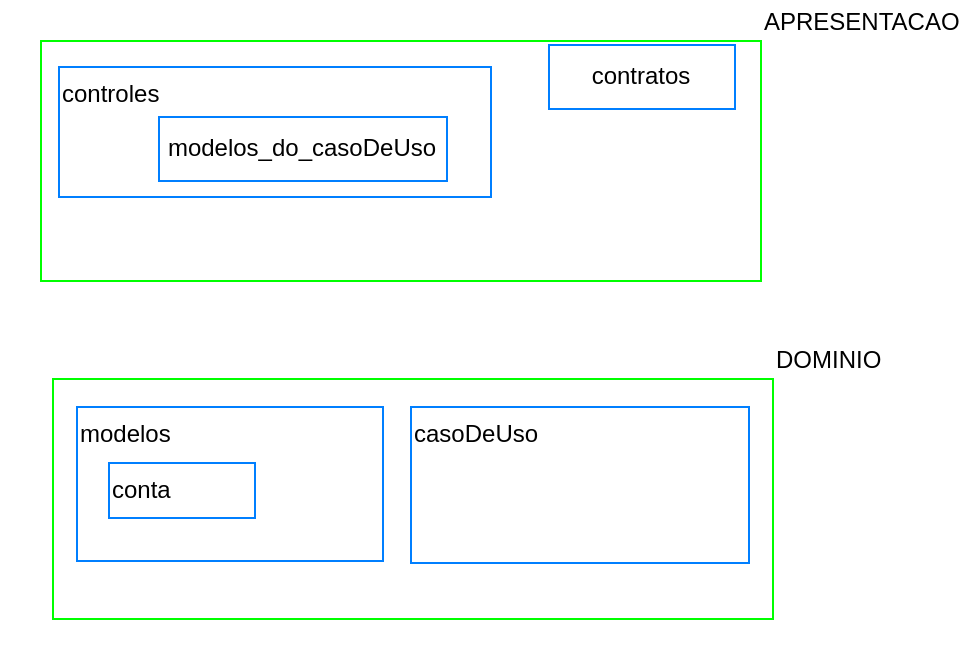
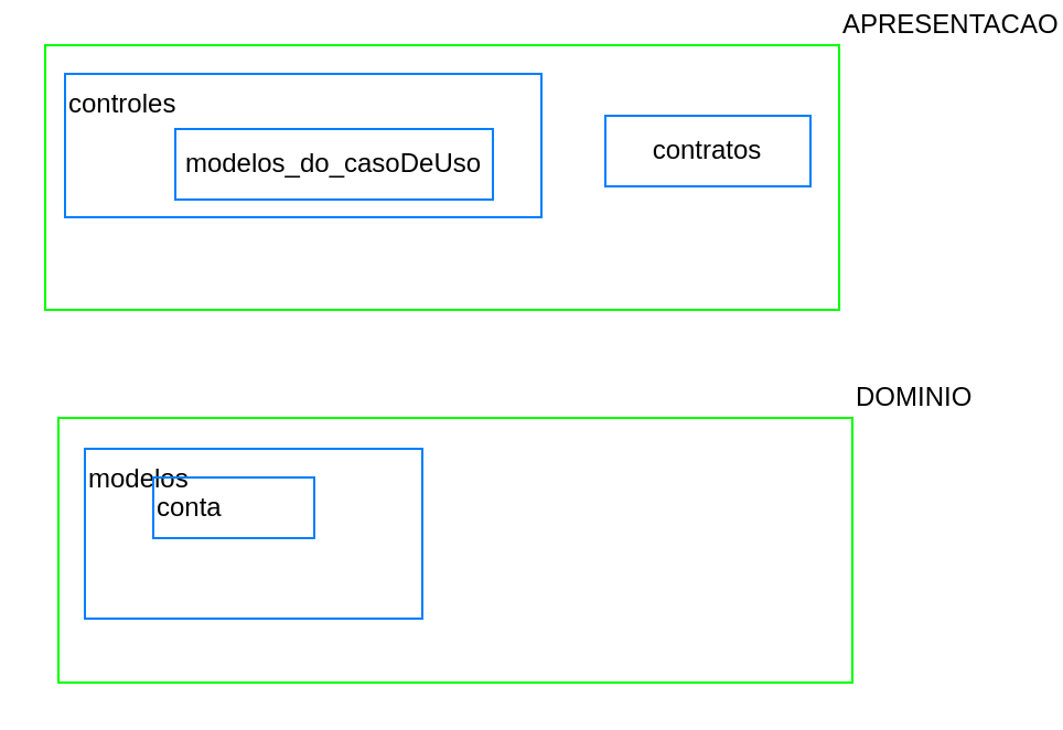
- <mxCell id="9" value="contratos" style="text;html=1;strokeColor=#007FFF;fillColor=none;align=center;verticalAlign=middle;whiteSpace=wrap;rounded=0;" vertex="1" parent="1"><mxGeometry x="274" y="22" width="93" height="32" as="geometry" /></mxCell>
+ <mxCell id="9" value="contratos" style="text;html=1;strokeColor=#007FFF;fillColor=none;align=center;verticalAlign=middle;whiteSpace=wrap;rounded=0;" vertex="1" parent="1"><mxGeometry x="274" y="52" width="93" height="32" as="geometry" /></mxCell>
- <mxCell id="7" value="casoDeUso" style="text;html=1;strokeColor=#007FFF;fillColor=none;align=left;verticalAlign=top;whiteSpace=wrap;rounded=0;" vertex="1" parent="1"><mxGeometry x="205" y="203" width="169" height="78" as="geometry" /></mxCell>
- <mxCell id="8" value="conta" style="text;html=1;strokeColor=#007FFF;fillColor=none;align=left;verticalAlign=top;whiteSpace=wrap;rounded=0;" vertex="1" parent="1"><mxGeometry x="54" y="231" width="73" height="27.5" as="geometry" /></mxCell>
+ <mxCell id="8" value="conta" style="text;html=1;strokeColor=#007FFF;fillColor=none;align=left;verticalAlign=top;whiteSpace=wrap;rounded=0;" vertex="1" parent="1"><mxGeometry x="69" y="216" width="73" height="27.5" as="geometry" /></mxCell>
